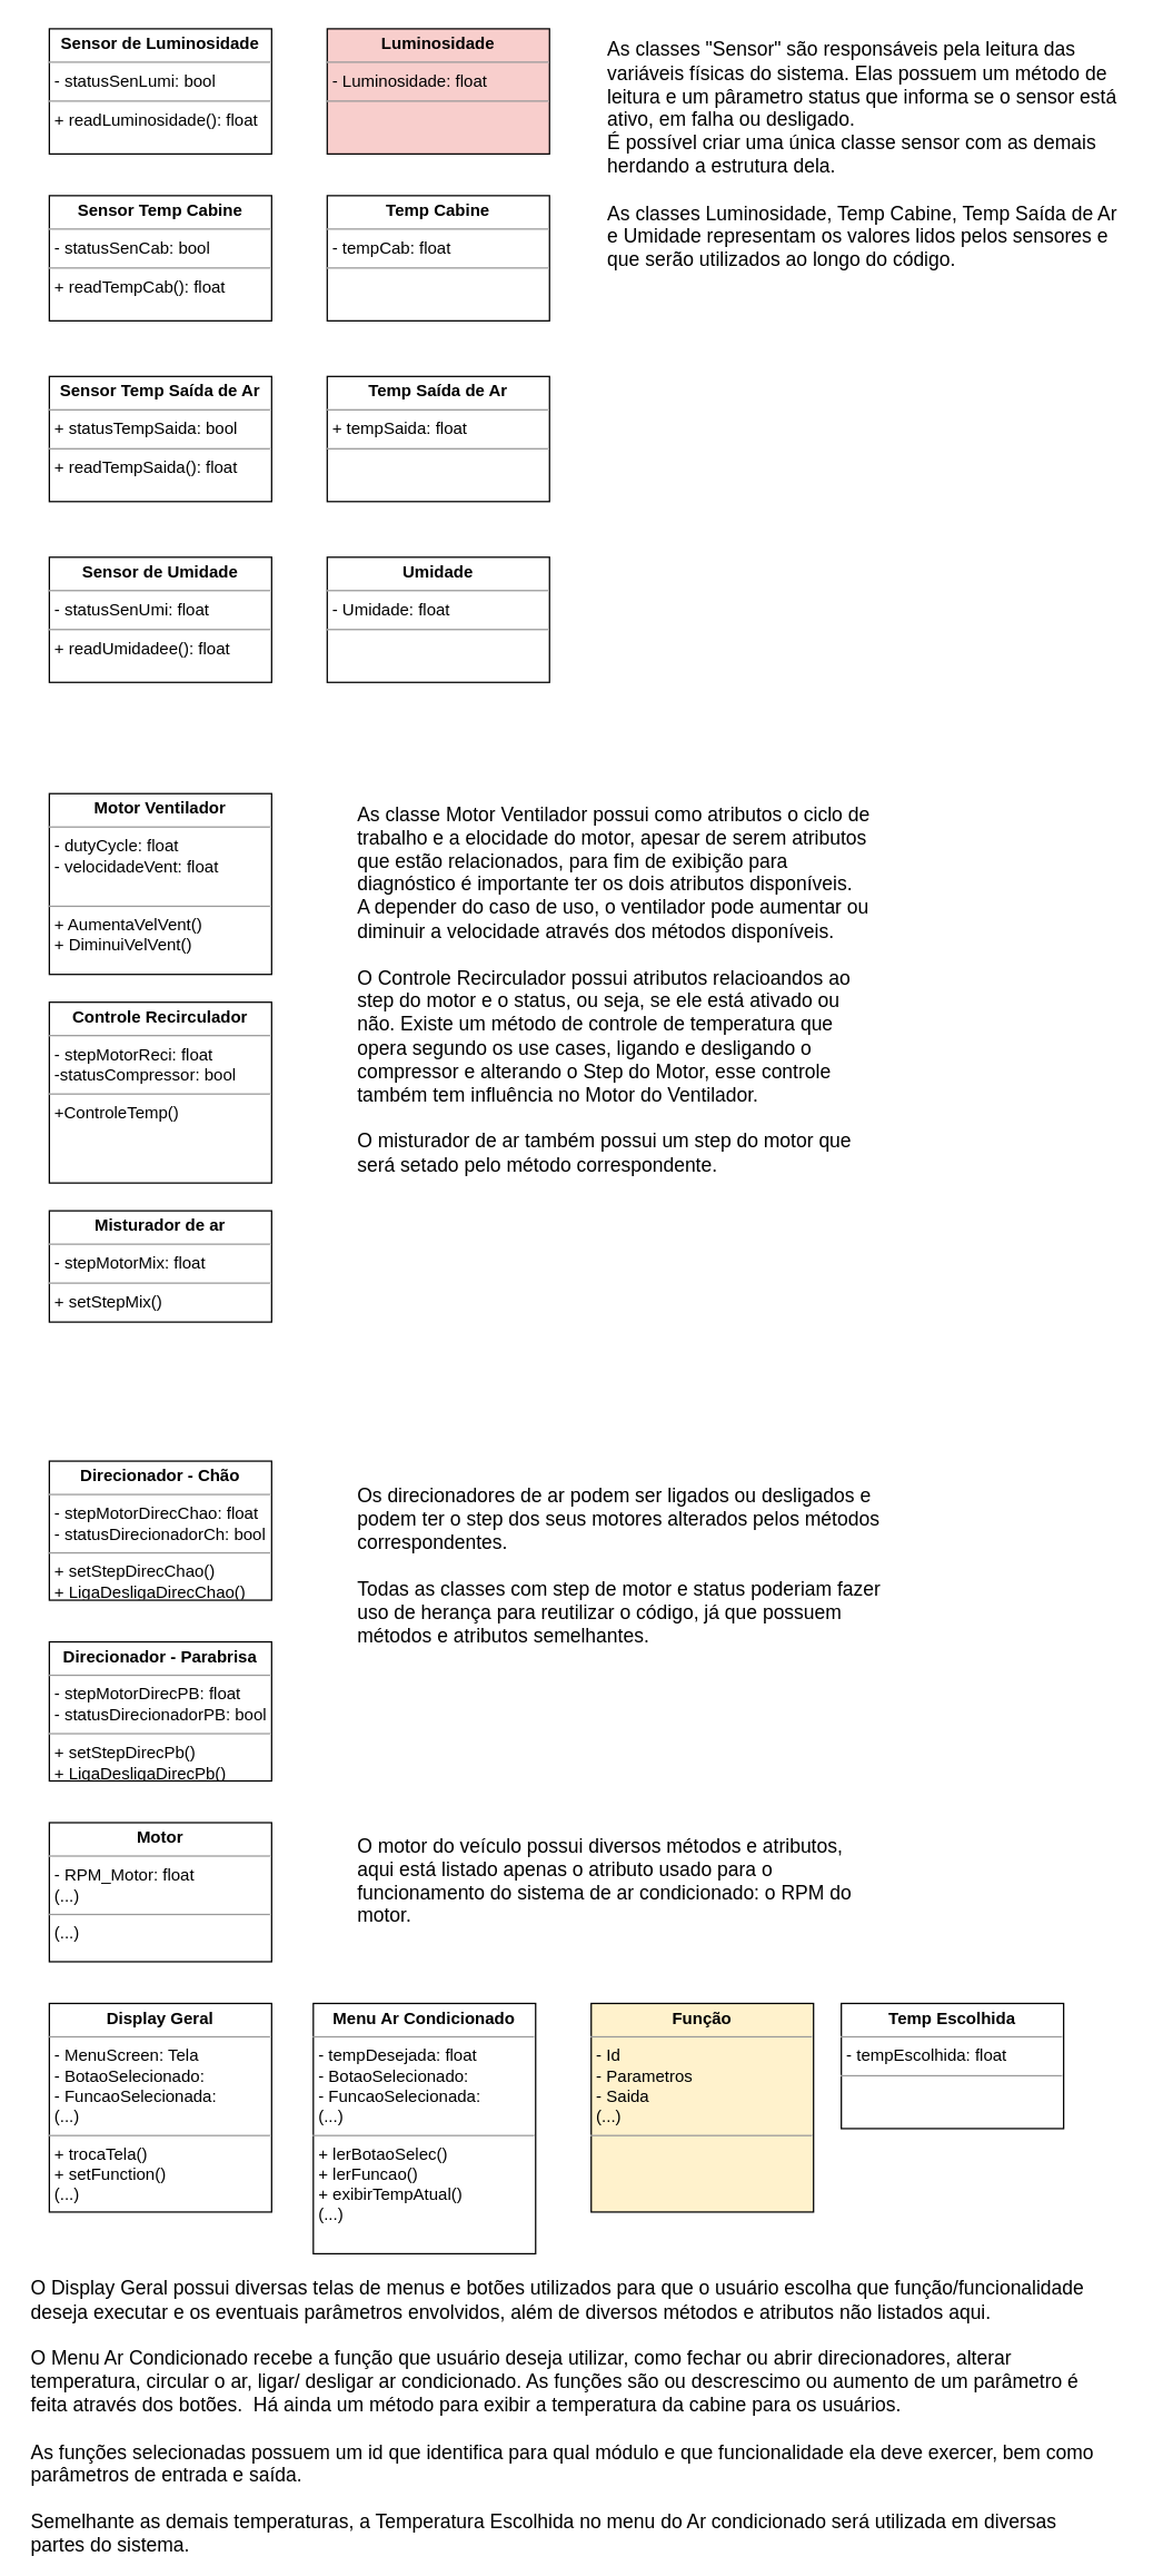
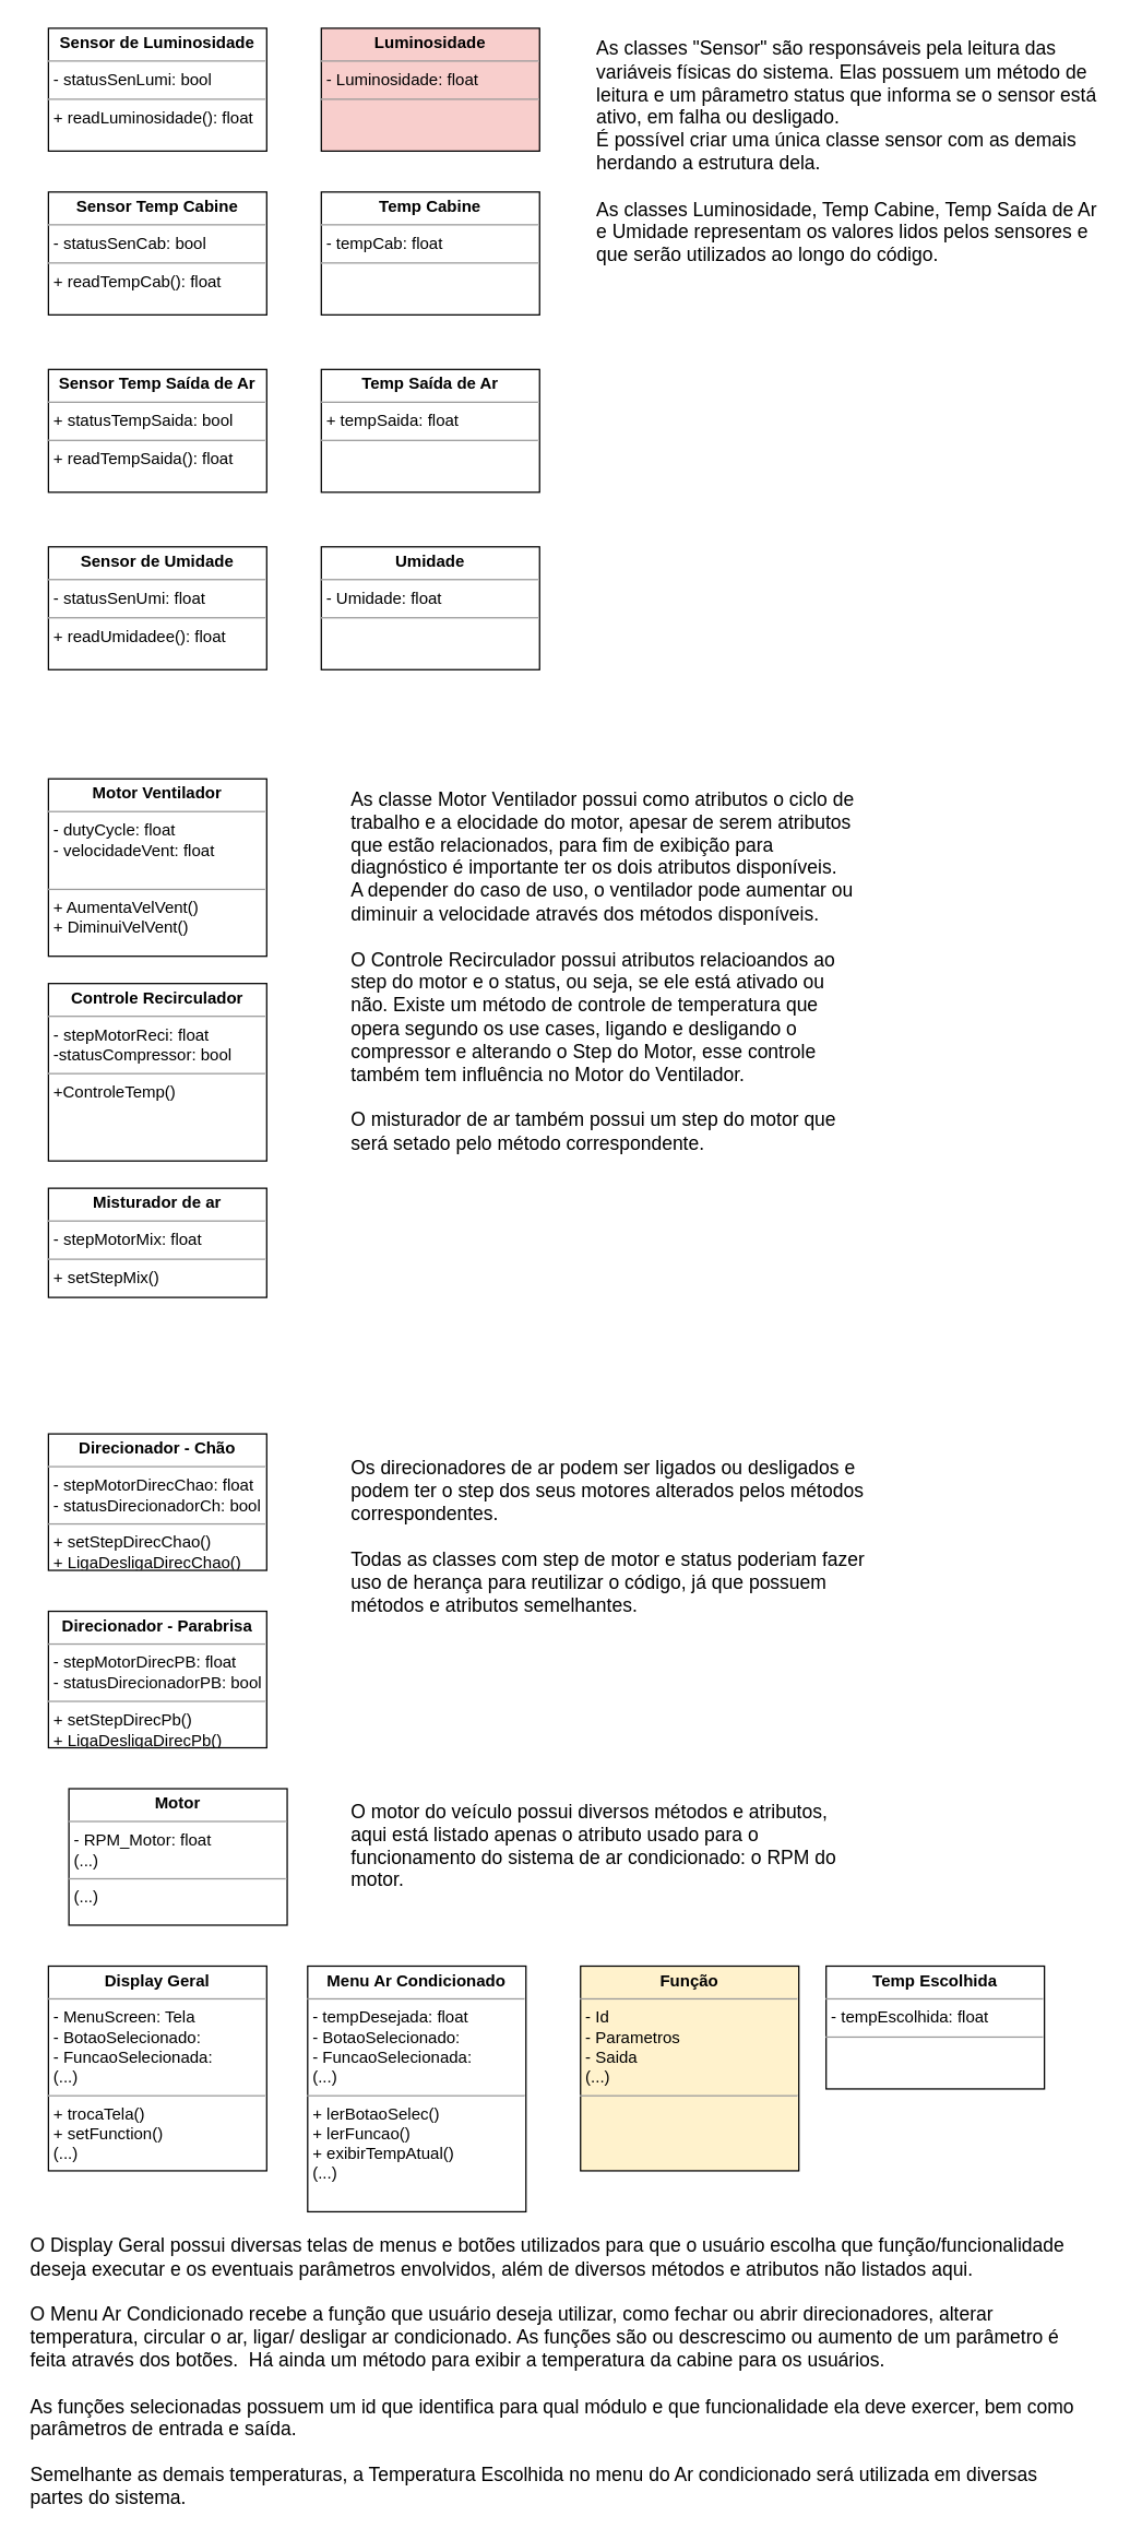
- <mxCell id="15" value="&lt;p style=&quot;margin: 0px ; margin-top: 4px ; text-align: center&quot;&gt;&lt;b&gt;Motor&lt;/b&gt;&lt;/p&gt;&lt;hr size=&quot;1&quot;&gt;&lt;p style=&quot;margin: 0px ; margin-left: 4px&quot;&gt;- RPM_Motor: float&lt;/p&gt;&lt;p style=&quot;margin: 0px ; margin-left: 4px&quot;&gt;(...)&lt;/p&gt;&lt;hr size=&quot;1&quot;&gt;&lt;p style=&quot;margin: 0px ; margin-left: 4px&quot;&gt;(...)&lt;/p&gt;" style="verticalAlign=top;align=left;overflow=fill;fontSize=12;fontFamily=Helvetica;html=1;" vertex="1" parent="1"><mxGeometry x="35" y="1310" width="160" height="100" as="geometry" /></mxCell>
+ <mxCell id="15" value="&lt;p style=&quot;margin: 0px ; margin-top: 4px ; text-align: center&quot;&gt;&lt;b&gt;Motor&lt;/b&gt;&lt;/p&gt;&lt;hr size=&quot;1&quot;&gt;&lt;p style=&quot;margin: 0px ; margin-left: 4px&quot;&gt;- RPM_Motor: float&lt;/p&gt;&lt;p style=&quot;margin: 0px ; margin-left: 4px&quot;&gt;(...)&lt;/p&gt;&lt;hr size=&quot;1&quot;&gt;&lt;p style=&quot;margin: 0px ; margin-left: 4px&quot;&gt;(...)&lt;/p&gt;" style="verticalAlign=top;align=left;overflow=fill;fontSize=12;fontFamily=Helvetica;html=1;" vertex="1" parent="1"><mxGeometry x="50" y="1310" width="160" height="100" as="geometry" /></mxCell>
